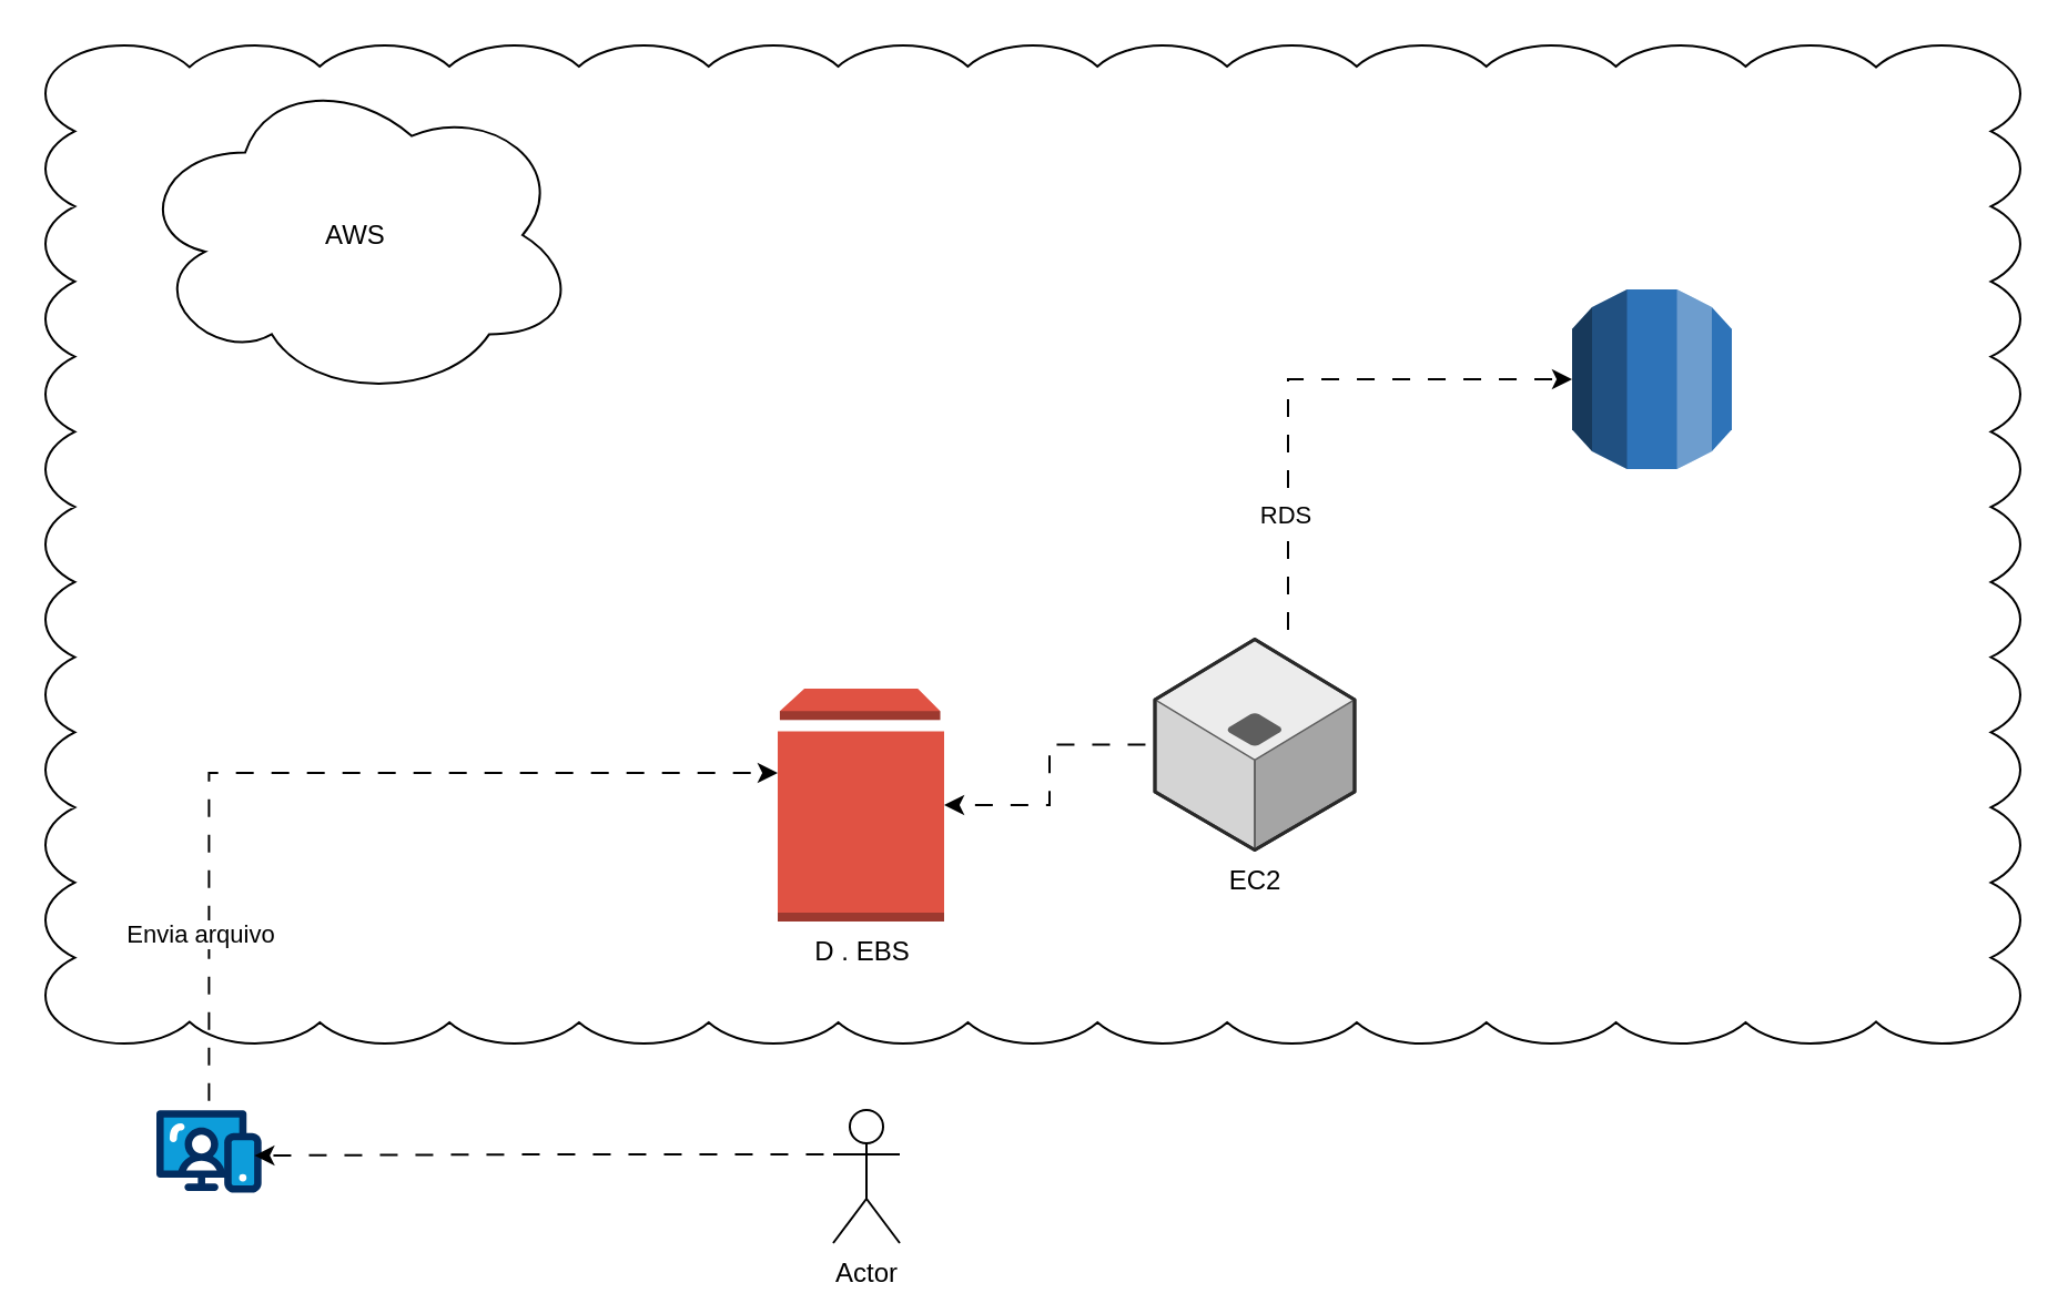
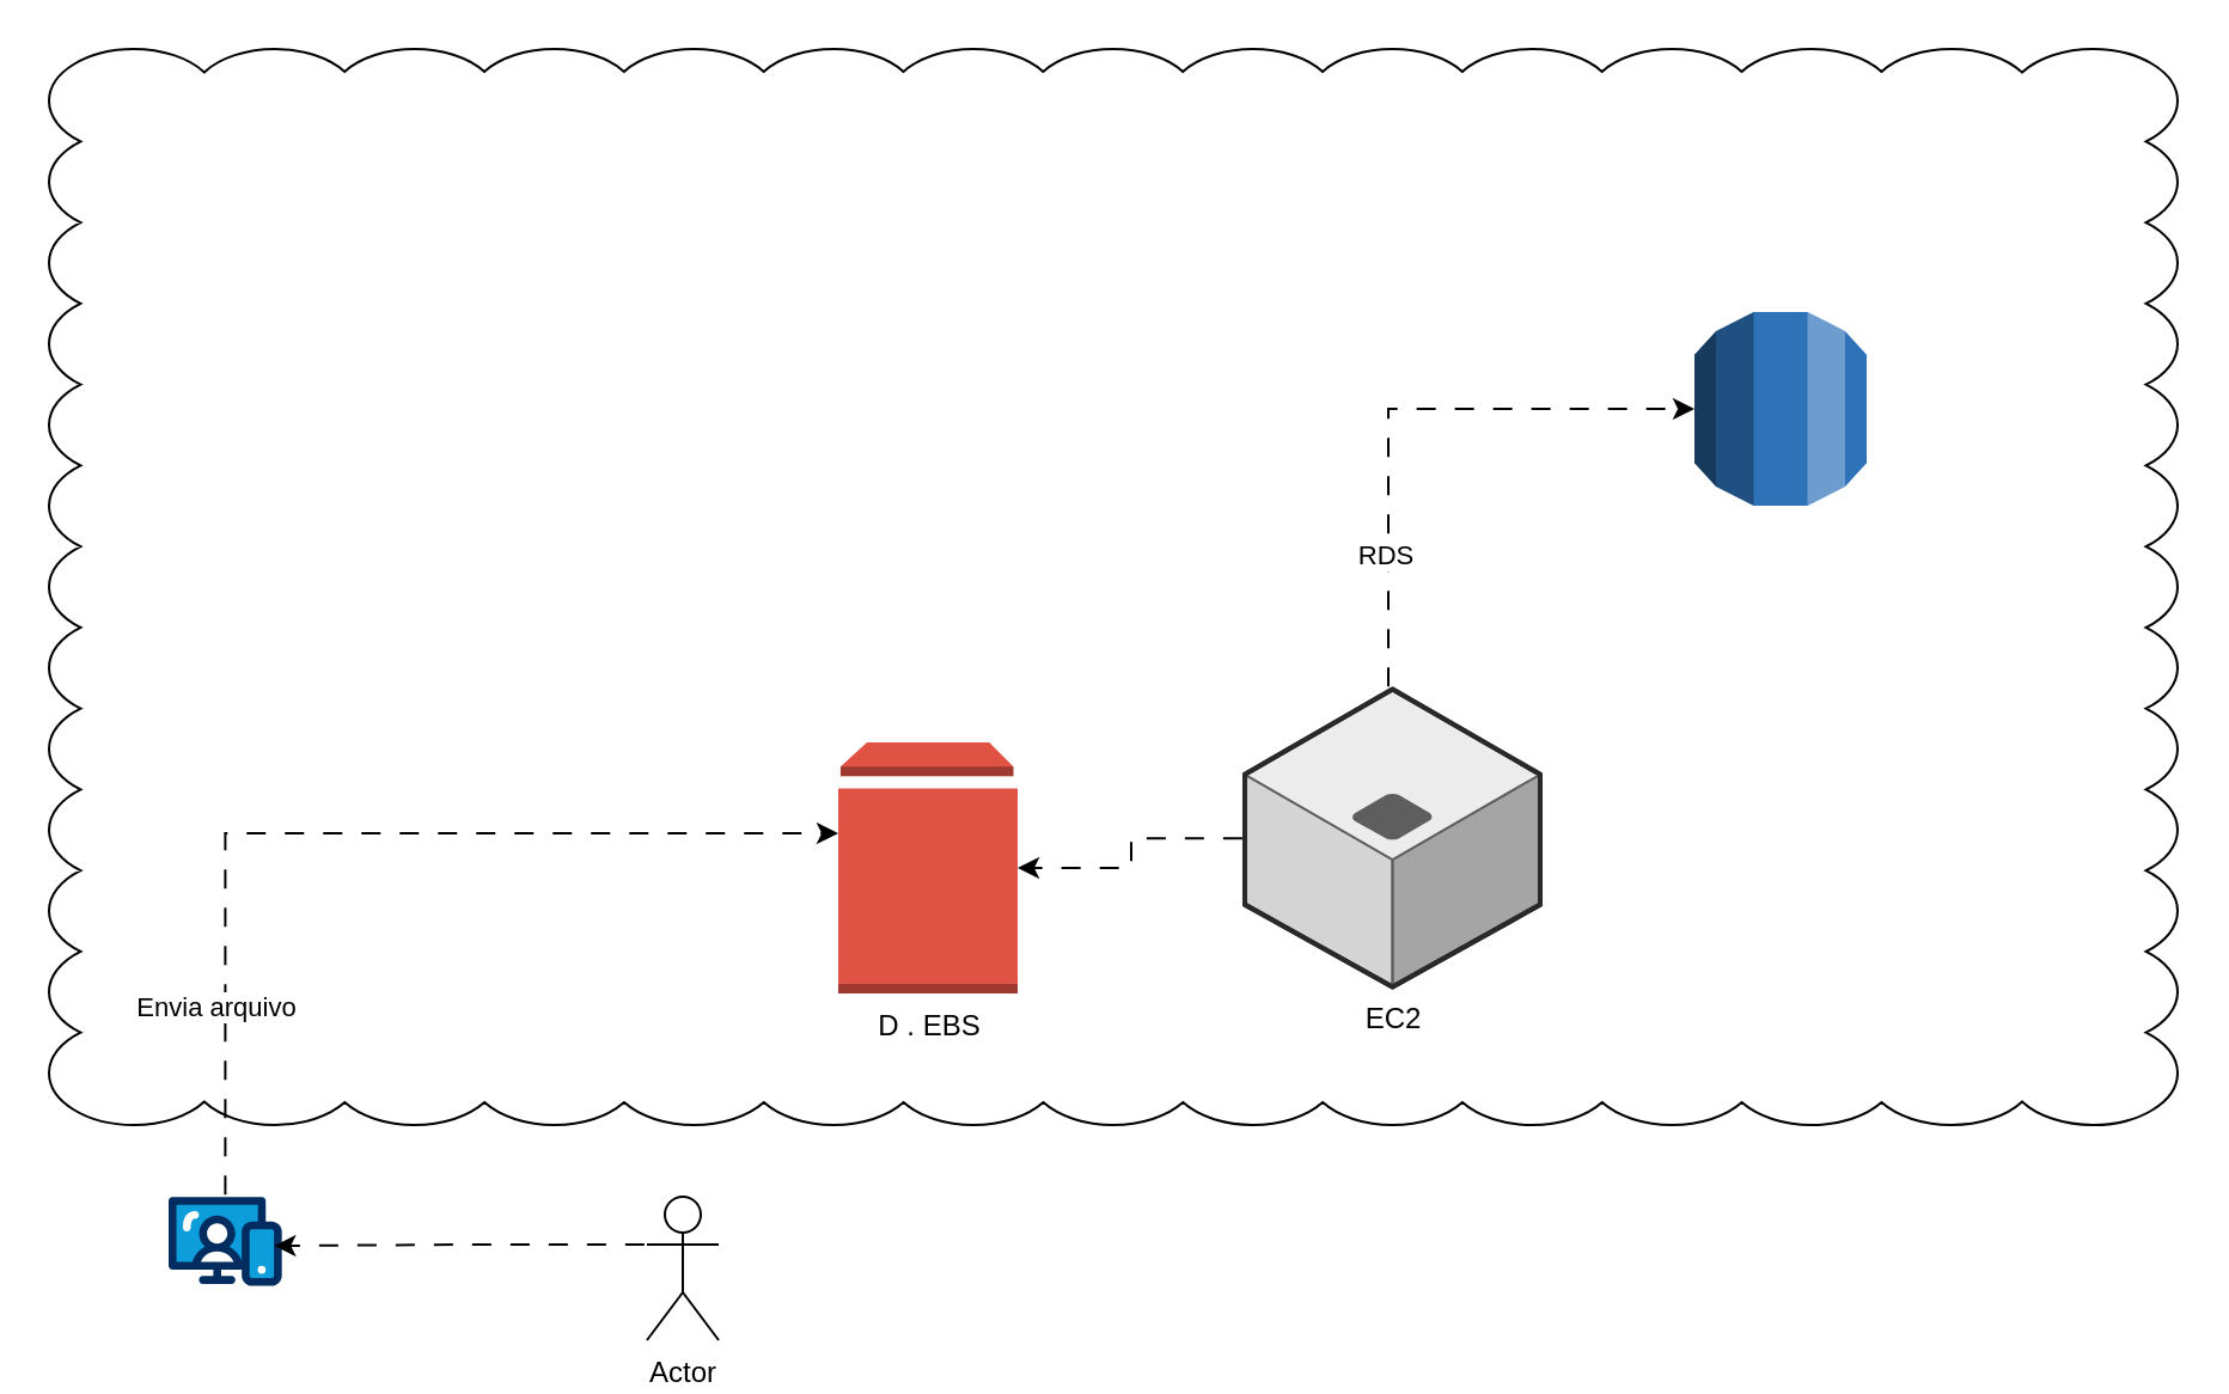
- <mxCell id="3" value="AWS" style="ellipse;shape=cloud;whiteSpace=wrap;html=1;" vertex="1" parent="1"><mxGeometry x="60" y="31" width="200" height="149" as="geometry" /></mxCell>
- <mxCell id="11" value="EC2&lt;div&gt;&lt;br&gt;&lt;/div&gt;" style="verticalLabelPosition=bottom;html=1;verticalAlign=top;strokeWidth=1;align=center;outlineConnect=0;dashed=0;outlineConnect=0;shape=mxgraph.aws3d.application_server;fillColor=#ECECEC;strokeColor=#5E5E5E;aspect=fixed;strokeColor2=#292929;" vertex="1" parent="1"><mxGeometry x="520" y="287.75" width="90" height="95" as="geometry" /></mxCell>
+ <mxCell id="11" value="EC2&lt;div&gt;&lt;br&gt;&lt;/div&gt;" style="verticalLabelPosition=bottom;html=1;verticalAlign=top;strokeWidth=1;align=center;outlineConnect=0;dashed=0;outlineConnect=0;shape=mxgraph.aws3d.application_server;fillColor=#ECECEC;strokeColor=#5E5E5E;aspect=fixed;strokeColor2=#292929;" vertex="1" parent="1"><mxGeometry x="520" y="287.75" width="123.5" height="124.5" as="geometry" /></mxCell>
- <mxCell id="8" value="Actor" style="shape=umlActor;verticalLabelPosition=bottom;verticalAlign=top;html=1;outlineConnect=0;" vertex="1" parent="1"><mxGeometry x="375" y="500" width="30" height="60" as="geometry" /></mxCell>
+ <mxCell id="8" value="Actor" style="shape=umlActor;verticalLabelPosition=bottom;verticalAlign=top;html=1;outlineConnect=0;" vertex="1" parent="1"><mxGeometry x="270" y="500" width="30" height="60" as="geometry" /></mxCell>
